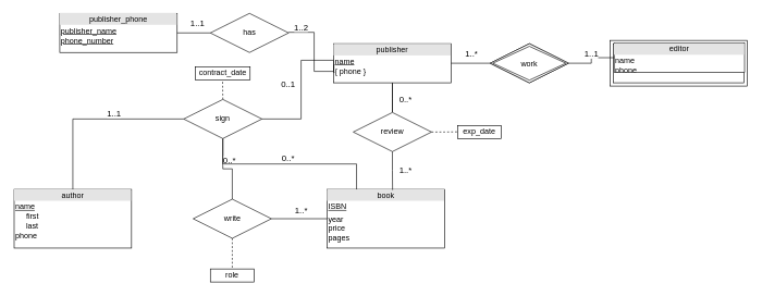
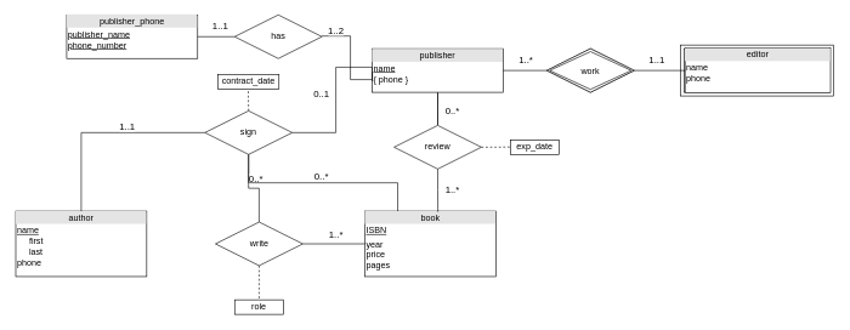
- <mxCell id="6" value="&lt;div style=&quot;text-align: center ; box-sizing: border-box ; width: 100% ; background: rgb(228 , 228 , 228) ; padding: 2px&quot;&gt;editor&lt;/div&gt;&lt;table style=&quot;width: 100% ; font-size: 1em&quot; cellpadding=&quot;2&quot; cellspacing=&quot;0&quot;&gt;&lt;tbody&gt;&lt;tr&gt;&lt;td&gt;name&lt;br&gt;phone&lt;/td&gt;&lt;td&gt;&lt;br&gt;&lt;/td&gt;&lt;/tr&gt;&lt;tr&gt;&lt;td&gt;&lt;br&gt;&lt;/td&gt;&lt;td&gt;&lt;br&gt;&lt;/td&gt;&lt;/tr&gt;&lt;tr&gt;&lt;td&gt;&lt;/td&gt;&lt;td&gt;&lt;br&gt;&lt;/td&gt;&lt;/tr&gt;&lt;/tbody&gt;&lt;/table&gt;" style="verticalAlign=top;align=left;overflow=fill;html=1;" vertex="1" parent="1"><mxGeometry x="940" y="65.5" width="200" height="45" as="geometry" /></mxCell>
+ <mxCell id="6" value="&lt;div style=&quot;text-align: center ; box-sizing: border-box ; width: 100% ; background: rgb(228 , 228 , 228) ; padding: 2px&quot;&gt;editor&lt;/div&gt;&lt;table style=&quot;width: 100% ; font-size: 1em&quot; cellpadding=&quot;2&quot; cellspacing=&quot;0&quot;&gt;&lt;tbody&gt;&lt;tr&gt;&lt;td&gt;name&lt;br&gt;phone&lt;/td&gt;&lt;td&gt;&lt;br&gt;&lt;/td&gt;&lt;/tr&gt;&lt;tr&gt;&lt;td&gt;&lt;br&gt;&lt;/td&gt;&lt;td&gt;&lt;br&gt;&lt;/td&gt;&lt;/tr&gt;&lt;tr&gt;&lt;td&gt;&lt;/td&gt;&lt;td&gt;&lt;br&gt;&lt;/td&gt;&lt;/tr&gt;&lt;/tbody&gt;&lt;/table&gt;" style="verticalAlign=top;align=left;overflow=fill;html=1;" vertex="1" parent="1"><mxGeometry x="940" y="65.5" width="200" height="62" as="geometry" /></mxCell>
